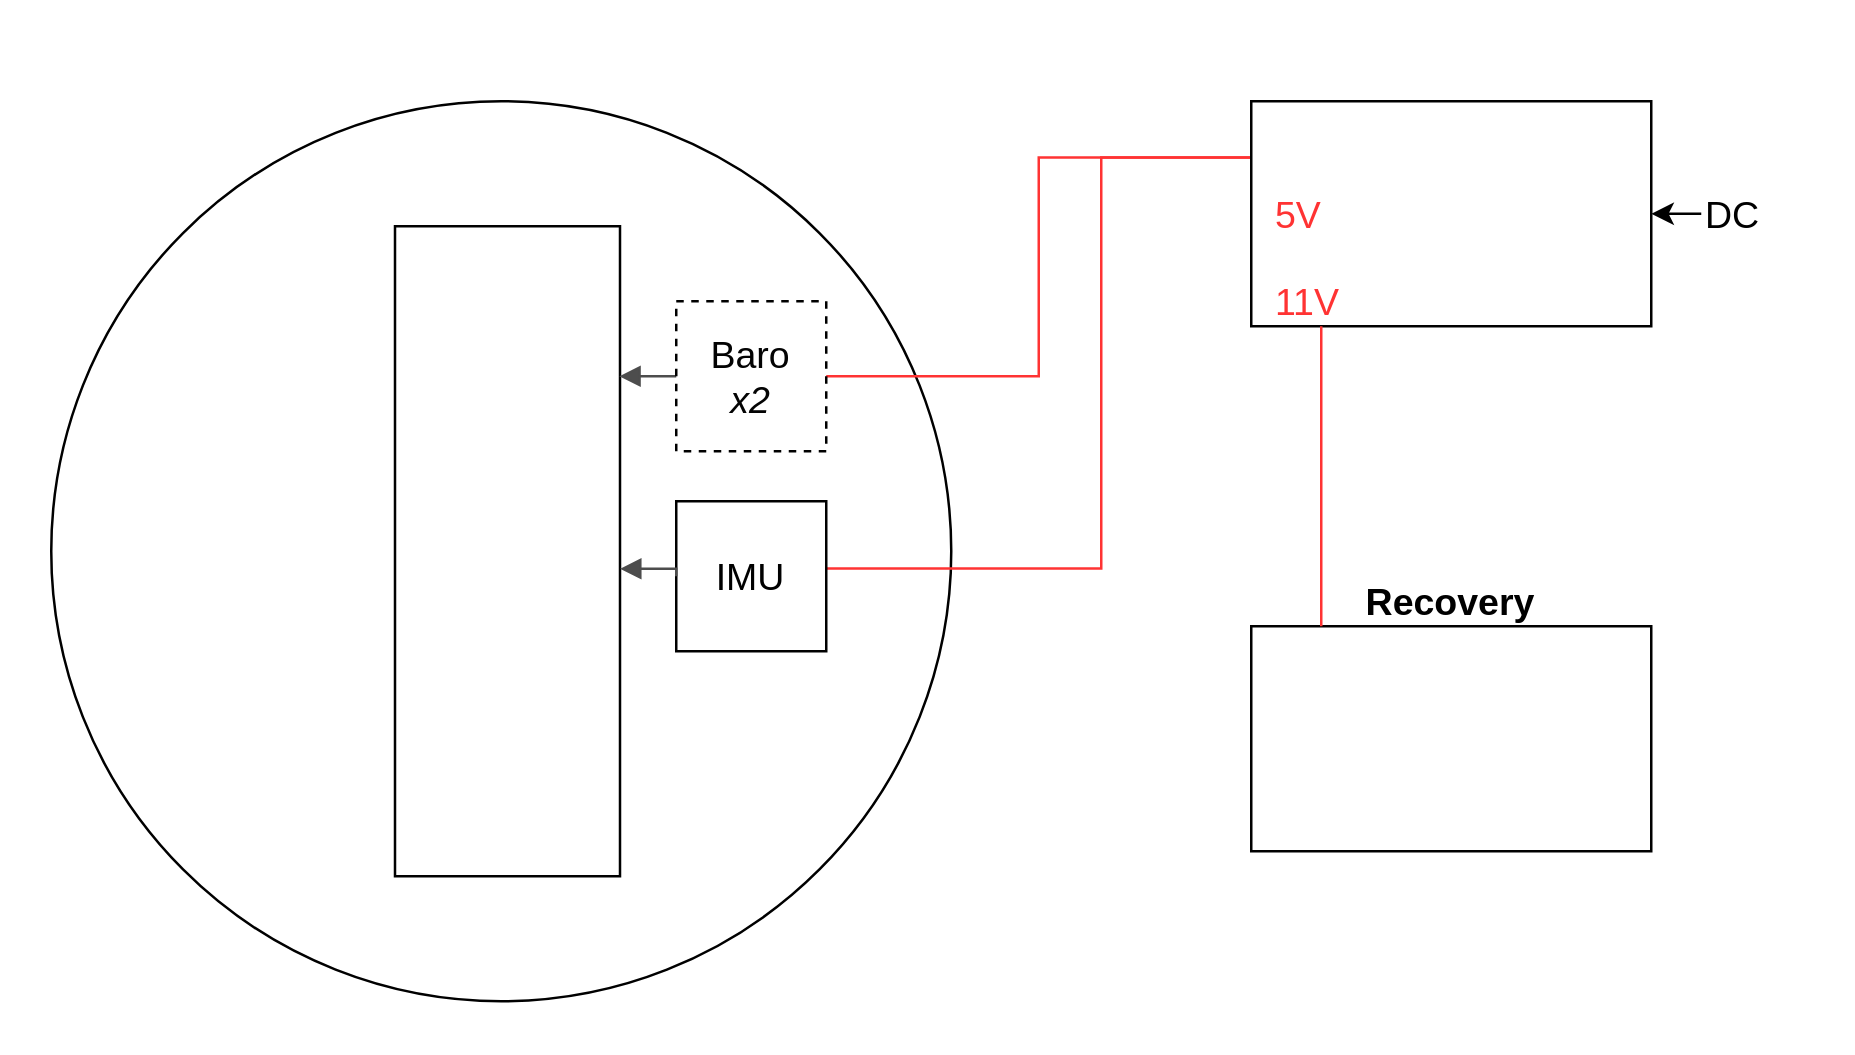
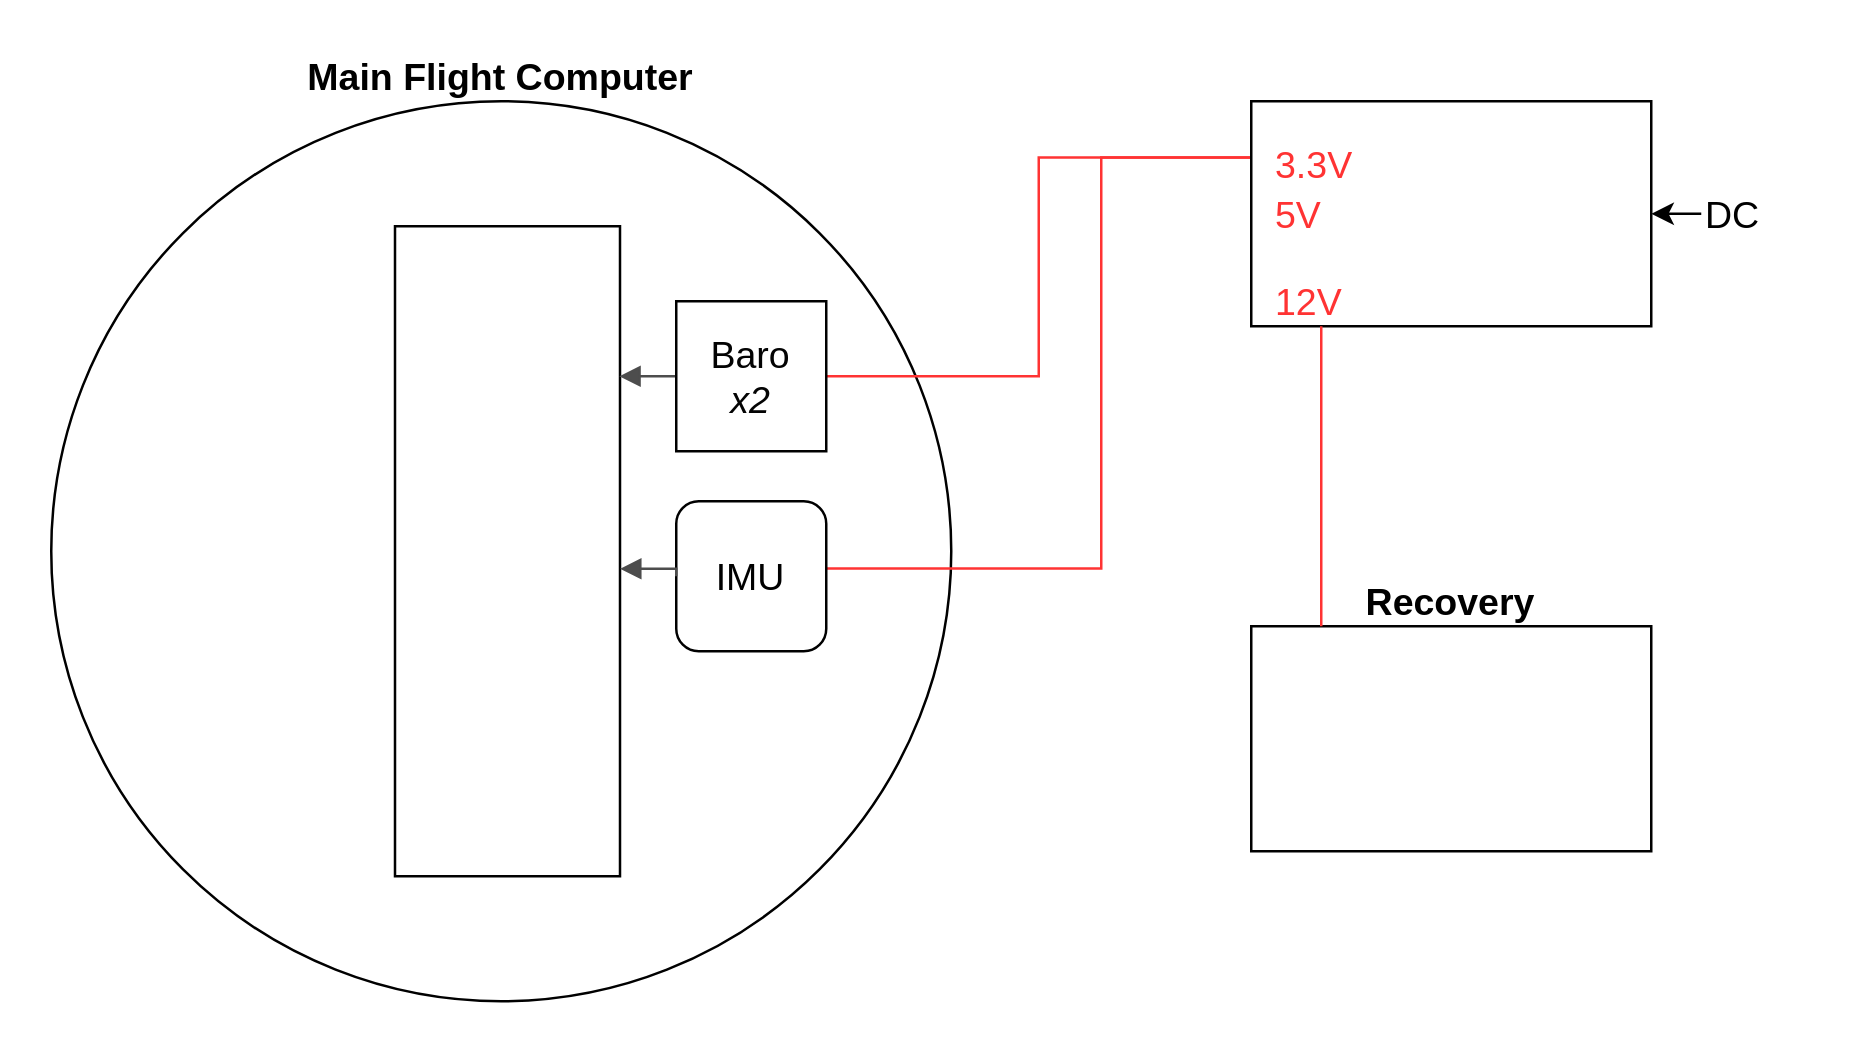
+ <mxCell id="7" value="Main Flight Computer" style="text;html=1;strokeColor=none;fillColor=none;align=center;verticalAlign=middle;whiteSpace=wrap;rounded=0;fontSize=15;fontStyle=1" vertex="1" parent="1"><mxGeometry x="120" y="20" width="160" height="20" as="geometry" /></mxCell>
+ <mxCell id="12" value="3.3V" style="text;html=1;strokeColor=none;fillColor=none;align=left;verticalAlign=middle;whiteSpace=wrap;rounded=0;fontSize=15;fontColor=#FF3333;" vertex="1" parent="1"><mxGeometry x="508" y="55" width="40" height="20" as="geometry" /></mxCell>
- <mxCell id="10" value="11V" style="text;html=1;strokeColor=none;fillColor=none;align=left;verticalAlign=middle;whiteSpace=wrap;rounded=0;fontSize=15;fontColor=#FF3333;" vertex="1" parent="1"><mxGeometry x="508" y="110" width="40" height="20" as="geometry" /></mxCell>
+ <mxCell id="10" value="12V" style="text;html=1;strokeColor=none;fillColor=none;align=left;verticalAlign=middle;whiteSpace=wrap;rounded=0;fontSize=15;fontColor=#FF3333;" vertex="1" parent="1"><mxGeometry x="508" y="110" width="40" height="20" as="geometry" /></mxCell>
- <mxCell id="17" value="&lt;font color=&quot;#030303&quot;&gt;Baro&lt;br&gt;&lt;i&gt;x2&lt;/i&gt;&lt;/font&gt;" style="rounded=0;whiteSpace=wrap;html=1;fillColor=none;fontSize=15;fontColor=#FF3333;align=center;dashed=1;" vertex="1" parent="1"><mxGeometry x="270" y="120" width="60" height="60" as="geometry" /></mxCell>
+ <mxCell id="17" value="&lt;font color=&quot;#030303&quot;&gt;Baro&lt;br&gt;&lt;i&gt;x2&lt;/i&gt;&lt;/font&gt;" style="rounded=0;whiteSpace=wrap;html=1;fillColor=none;fontSize=15;fontColor=#FF3333;align=center;" vertex="1" parent="1"><mxGeometry x="270" y="120" width="60" height="60" as="geometry" /></mxCell>
- <mxCell id="18" value="&lt;font color=&quot;#000000&quot;&gt;IMU&lt;/font&gt;" style="rounded=0;whiteSpace=wrap;html=1;fillColor=none;fontSize=15;fontColor=#FF3333;align=center;" vertex="1" parent="1"><mxGeometry x="270" y="200" width="60" height="60" as="geometry" /></mxCell>
+ <mxCell id="18" value="&lt;font color=&quot;#000000&quot;&gt;IMU&lt;/font&gt;" style="whiteSpace=wrap;html=1;fillColor=none;fontSize=15;fontColor=#FF3333;align=center;rounded=1;" vertex="1" parent="1"><mxGeometry x="270" y="200" width="60" height="60" as="geometry" /></mxCell>
